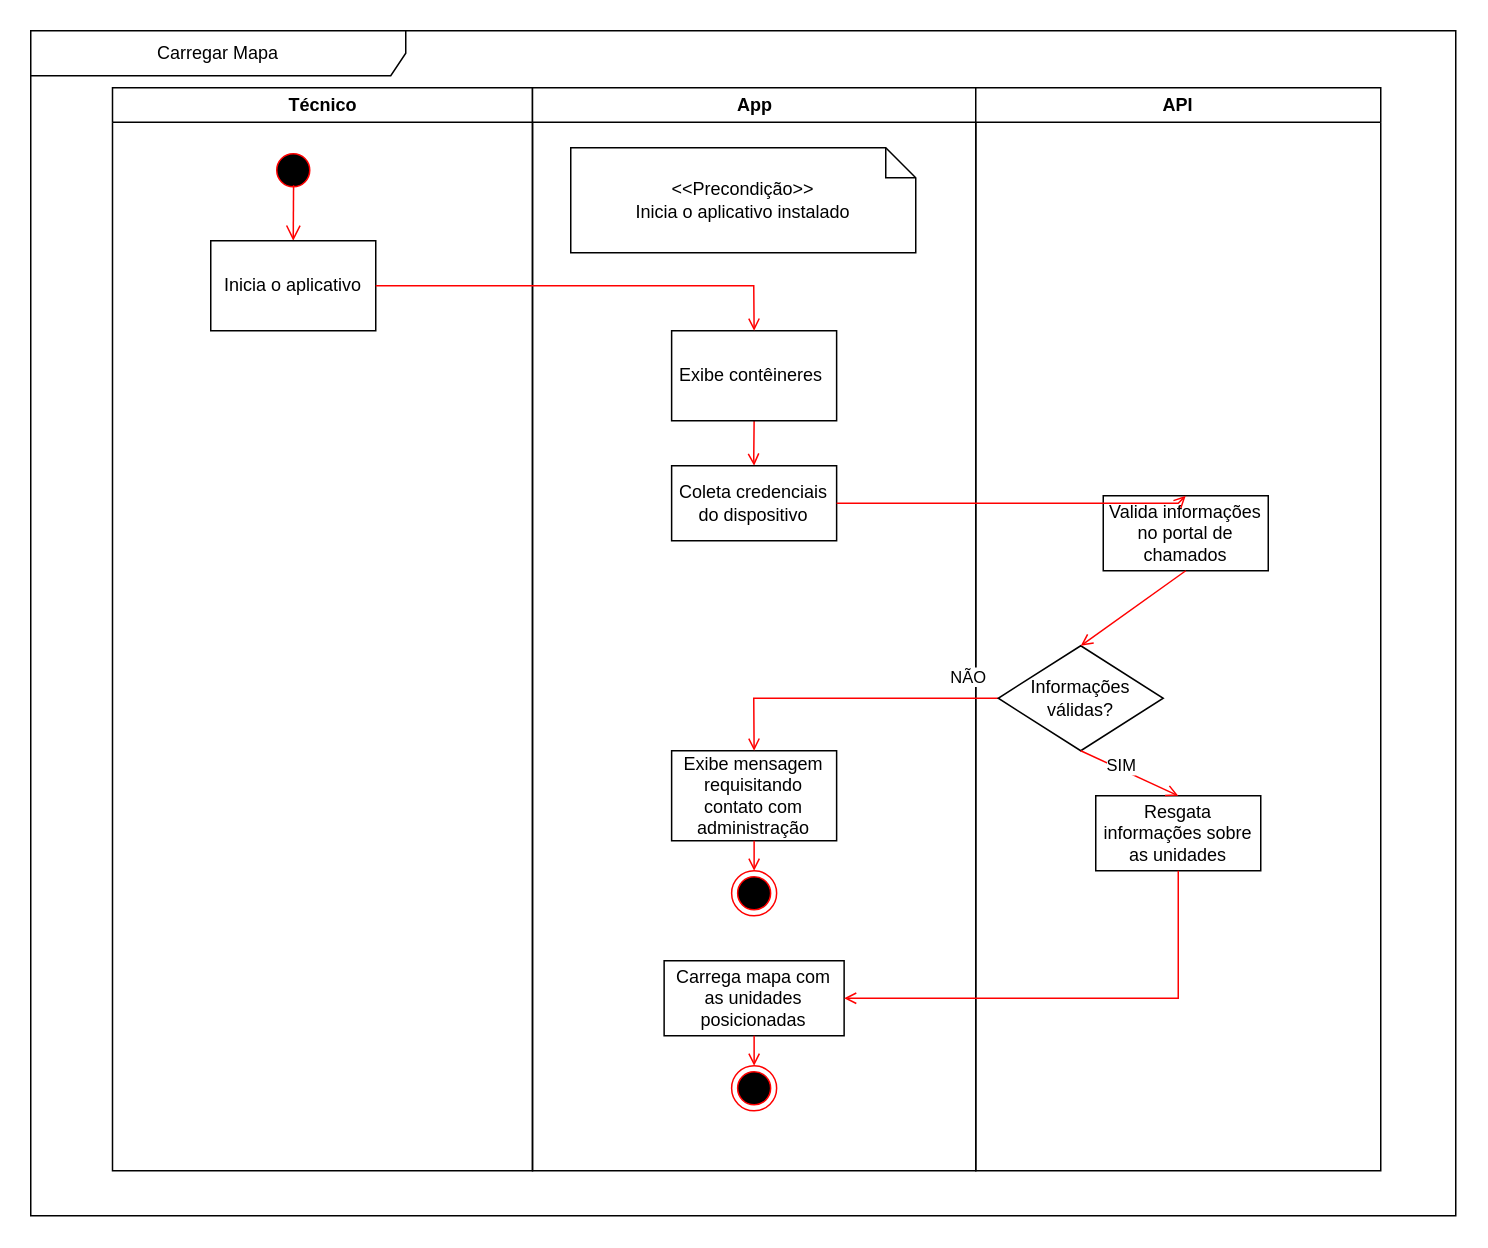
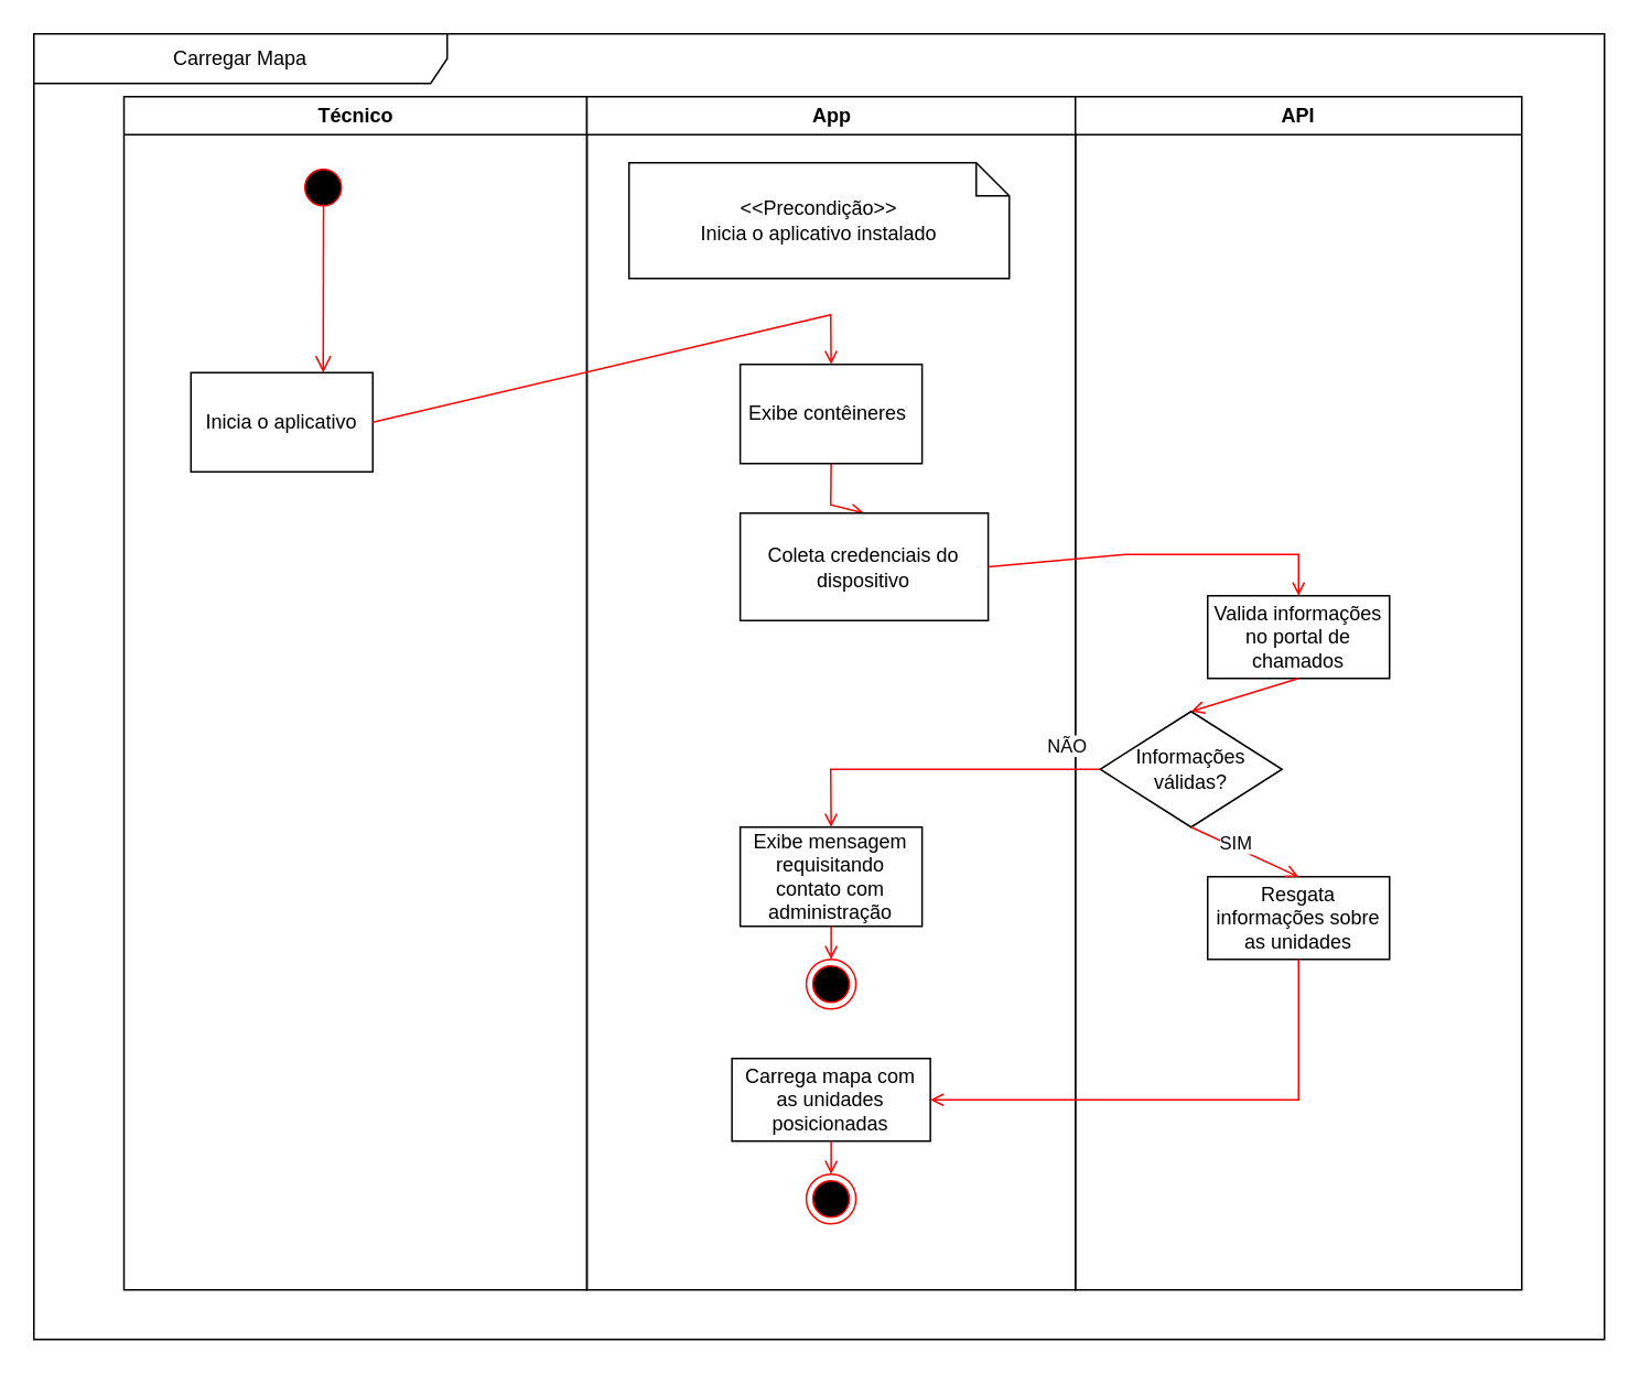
- <mxCell id="11" value="Inicia o aplicativo" style="whiteSpace=wrap;" vertex="1" parent="1"><mxGeometry x="140" y="160" width="110" height="60" as="geometry" /></mxCell>
+ <mxCell id="11" value="Inicia o aplicativo" style="whiteSpace=wrap;" vertex="1" parent="1"><mxGeometry x="115" y="225" width="110" height="60" as="geometry" /></mxCell>
- <mxCell id="14" value="Coleta credenciais do dispositivo" style="whiteSpace=wrap;" vertex="1" parent="1"><mxGeometry x="447.25" y="310" width="110" height="50" as="geometry" /></mxCell>
+ <mxCell id="14" value="Coleta credenciais do dispositivo" style="whiteSpace=wrap;" vertex="1" parent="1"><mxGeometry x="447.25" y="310" width="150" height="65" as="geometry" /></mxCell>
- <mxCell id="15" value="Valida informações no portal de chamados" style="whiteSpace=wrap;" vertex="1" parent="1"><mxGeometry x="735" y="330" width="110" height="50" as="geometry" /></mxCell>
+ <mxCell id="15" value="Valida informações no portal de chamados" style="whiteSpace=wrap;" vertex="1" parent="1"><mxGeometry x="730" y="360" width="110" height="50" as="geometry" /></mxCell>
